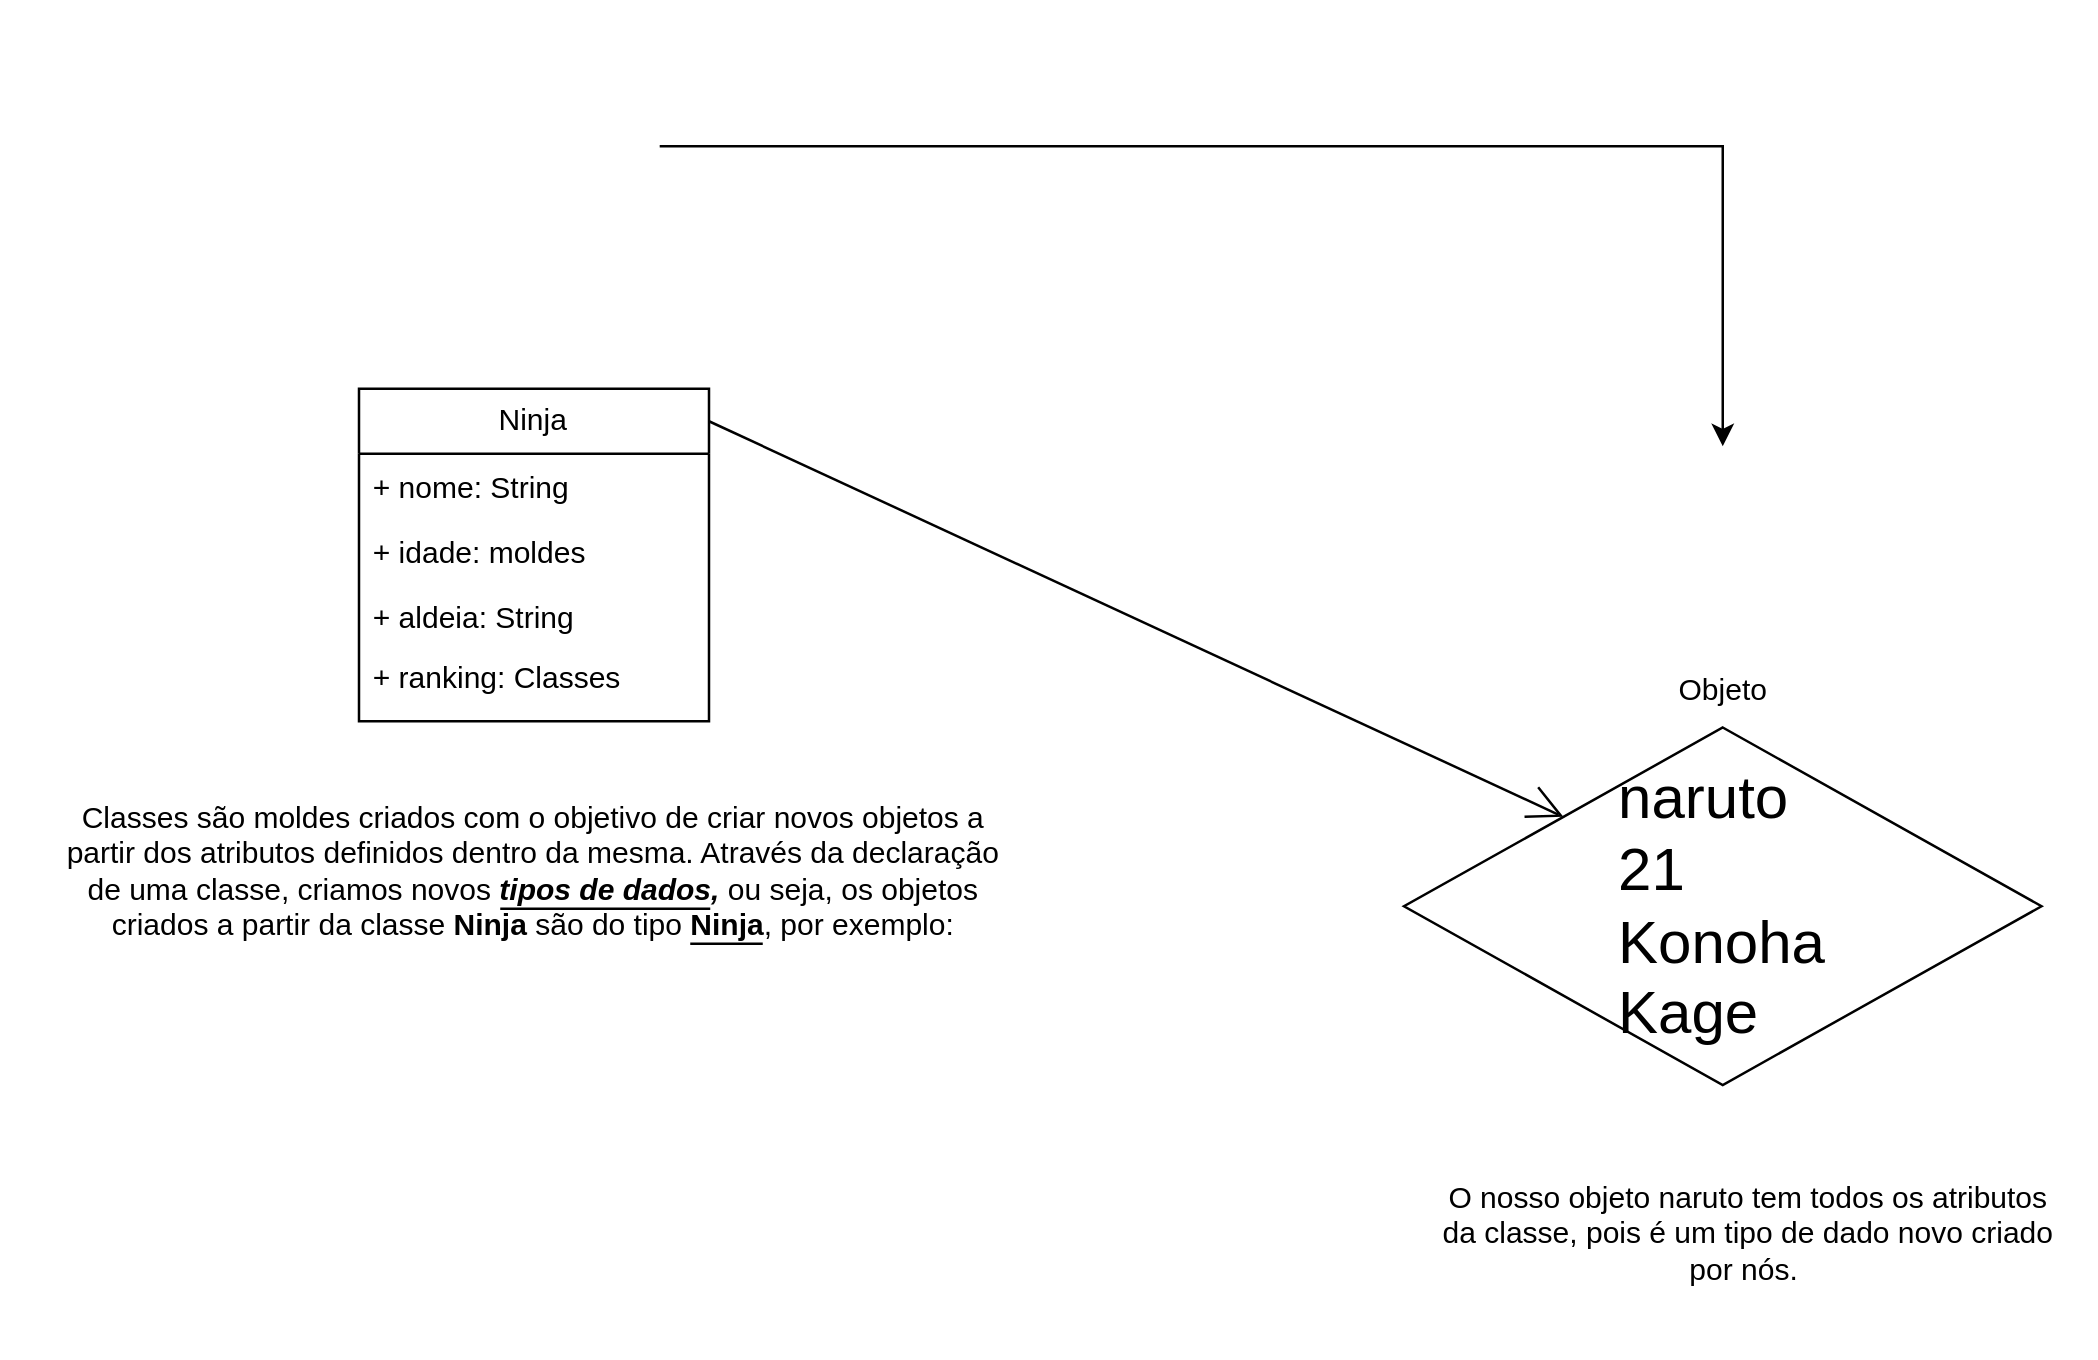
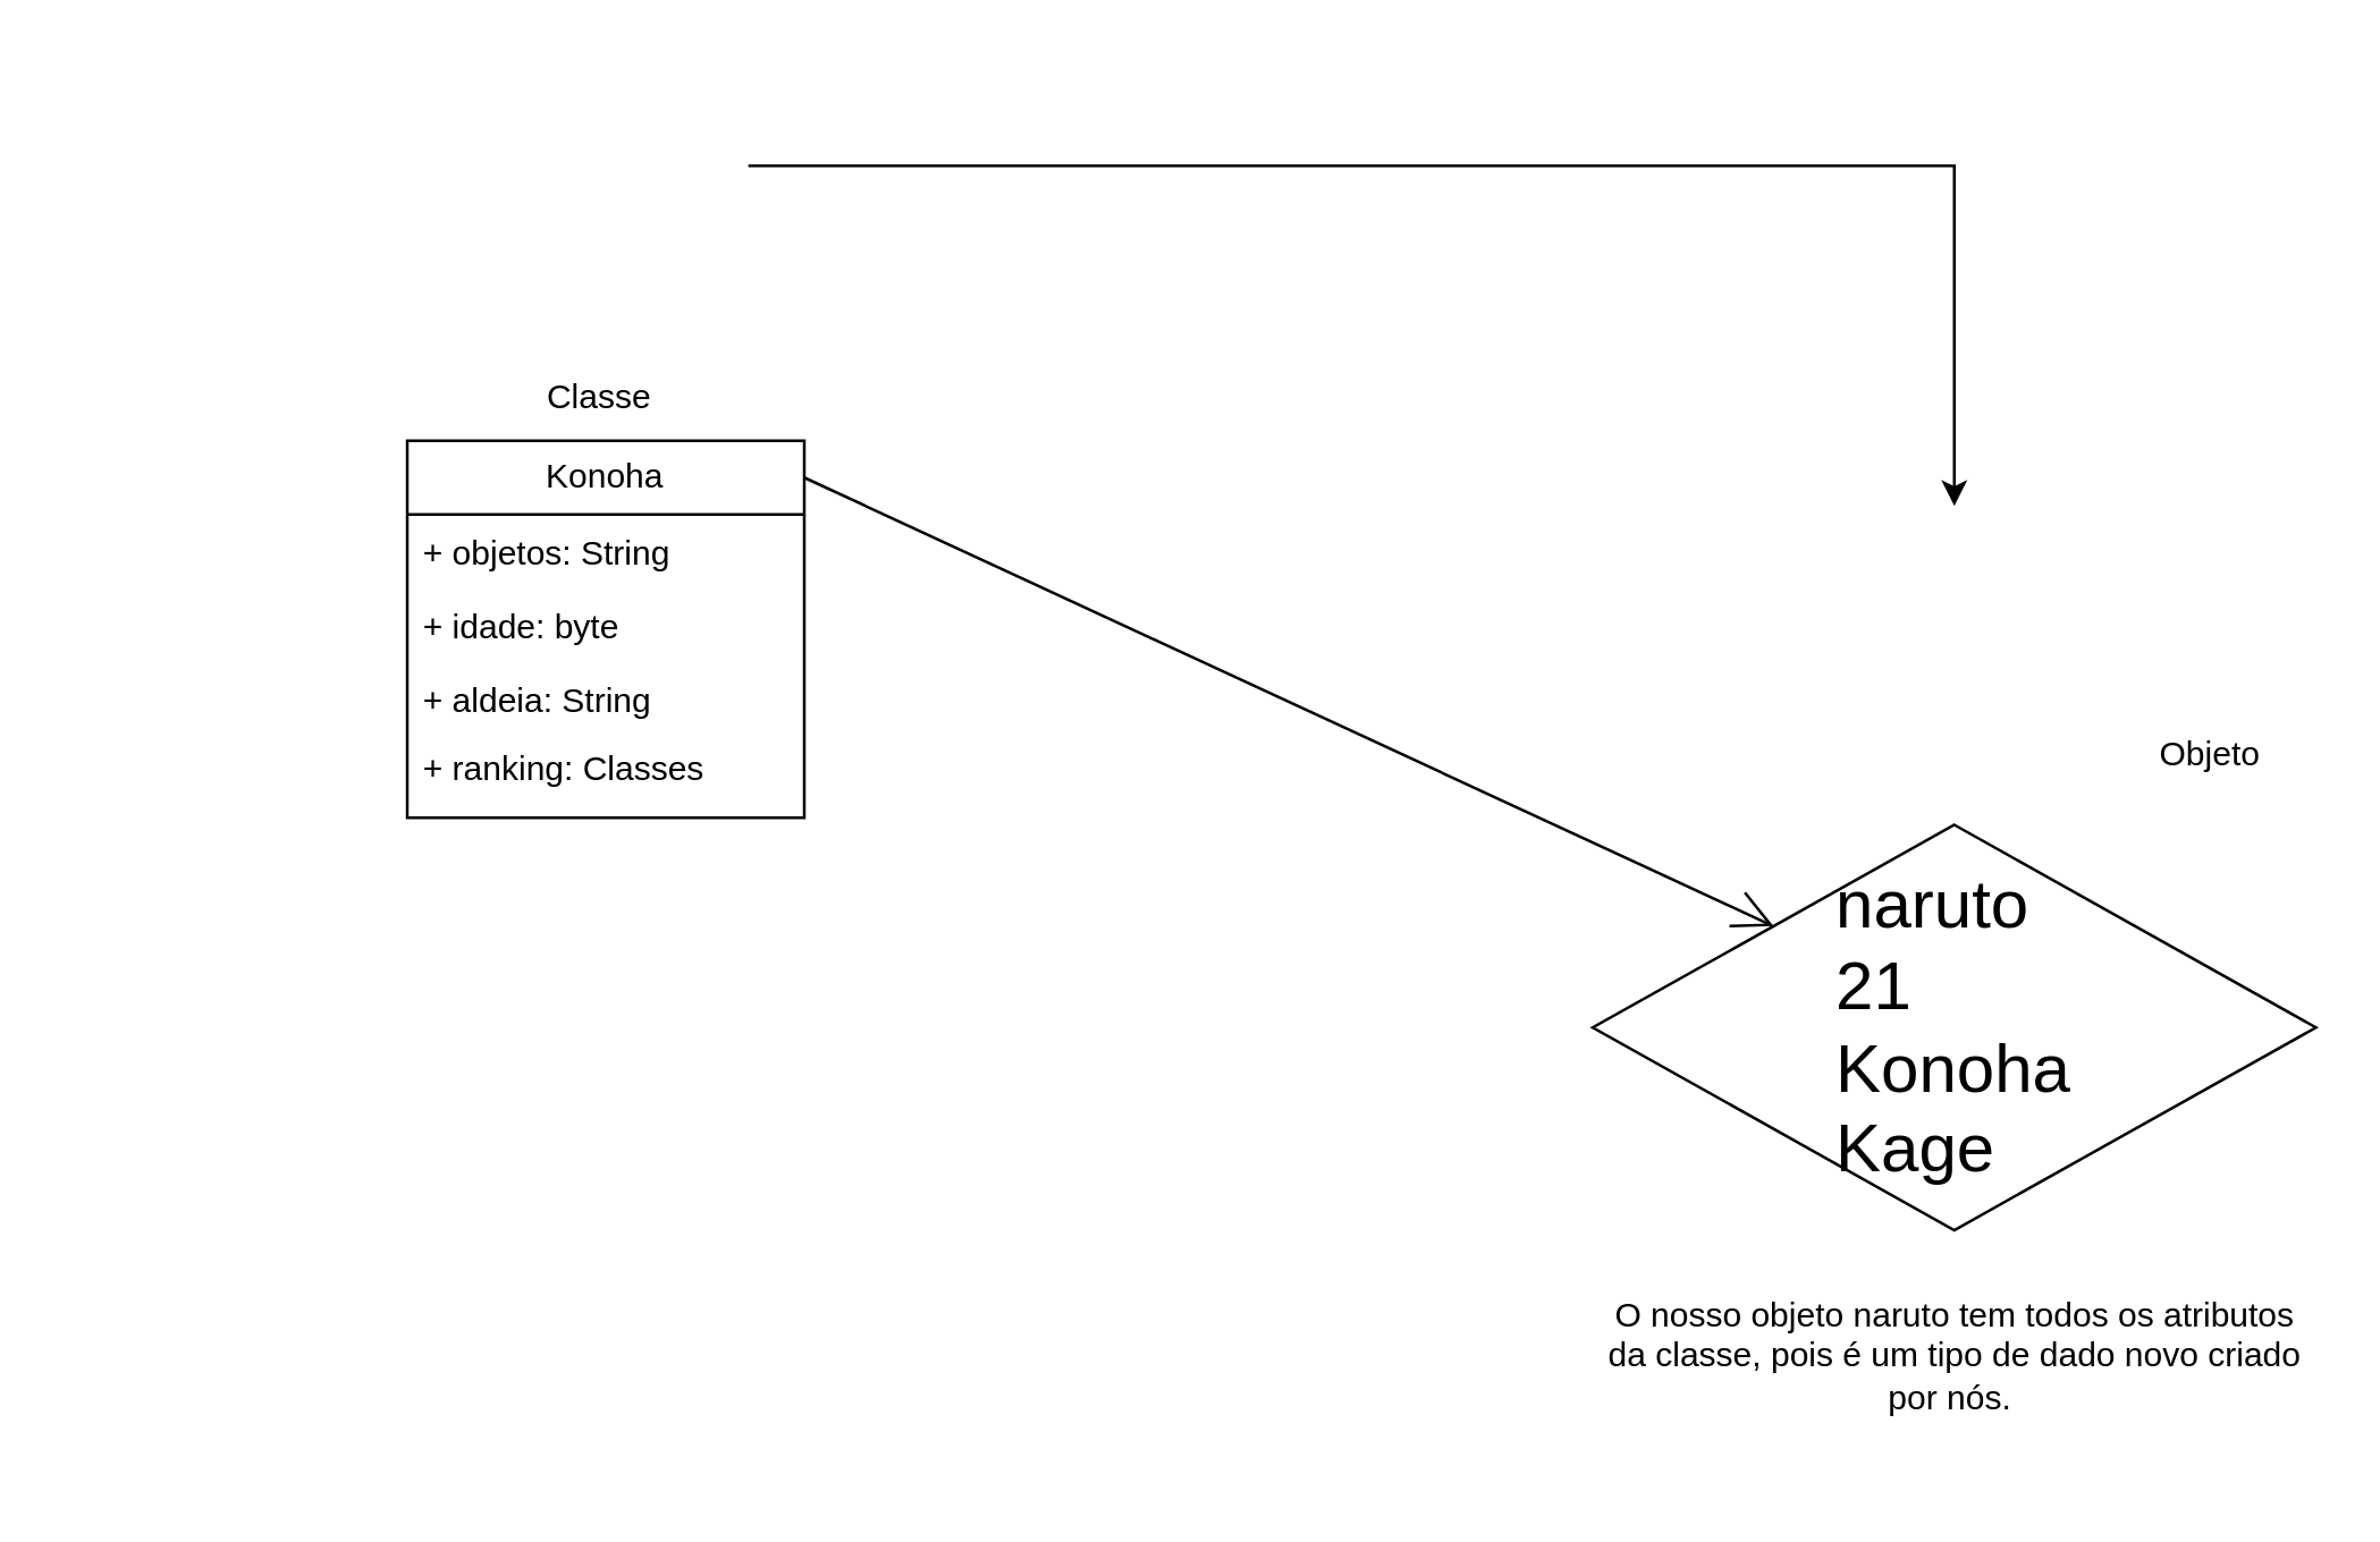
+ <mxCell id="9" value="Classe" style="text;strokeColor=none;align=center;fillColor=none;html=1;verticalAlign=middle;whiteSpace=wrap;rounded=0;" vertex="1" parent="1"><mxGeometry x="181" y="125" width="60" height="30" as="geometry" /></mxCell>
- <mxCell id="2" value="Ninja" style="swimlane;fontStyle=0;childLayout=stackLayout;horizontal=1;startSize=26;fillColor=none;horizontalStack=0;resizeParent=1;resizeParentMax=0;resizeLast=0;collapsible=1;marginBottom=0;whiteSpace=wrap;html=1;" vertex="1" parent="1"><mxGeometry x="143" y="155" width="140" height="133" as="geometry"><mxRectangle x="-533" y="-142" width="62" height="26" as="alternateBounds" /></mxGeometry></mxCell>
+ <mxCell id="2" value="Konoha" style="swimlane;fontStyle=0;childLayout=stackLayout;horizontal=1;startSize=26;fillColor=none;horizontalStack=0;resizeParent=1;resizeParentMax=0;resizeLast=0;collapsible=1;marginBottom=0;whiteSpace=wrap;html=1;" vertex="1" parent="1"><mxGeometry x="143" y="155" width="140" height="133" as="geometry"><mxRectangle x="-533" y="-142" width="62" height="26" as="alternateBounds" /></mxGeometry></mxCell>
- <mxCell id="3" value="+ nome: String" style="text;strokeColor=none;fillColor=none;align=left;verticalAlign=top;spacingLeft=4;spacingRight=4;overflow=hidden;rotatable=0;points=[[0,0.5],[1,0.5]];portConstraint=eastwest;whiteSpace=wrap;html=1;" vertex="1" parent="2"><mxGeometry y="26" width="140" height="26" as="geometry" /></mxCell>
+ <mxCell id="3" value="+ objetos: String" style="text;strokeColor=none;fillColor=none;align=left;verticalAlign=top;spacingLeft=4;spacingRight=4;overflow=hidden;rotatable=0;points=[[0,0.5],[1,0.5]];portConstraint=eastwest;whiteSpace=wrap;html=1;" vertex="1" parent="2"><mxGeometry y="26" width="140" height="26" as="geometry" /></mxCell>
- <mxCell id="4" value="+ idade: moldes" style="text;strokeColor=none;fillColor=none;align=left;verticalAlign=top;spacingLeft=4;spacingRight=4;overflow=hidden;rotatable=0;points=[[0,0.5],[1,0.5]];portConstraint=eastwest;whiteSpace=wrap;html=1;" vertex="1" parent="2"><mxGeometry y="52" width="140" height="26" as="geometry" /></mxCell>
+ <mxCell id="4" value="+ idade: byte" style="text;strokeColor=none;fillColor=none;align=left;verticalAlign=top;spacingLeft=4;spacingRight=4;overflow=hidden;rotatable=0;points=[[0,0.5],[1,0.5]];portConstraint=eastwest;whiteSpace=wrap;html=1;" vertex="1" parent="2"><mxGeometry y="52" width="140" height="26" as="geometry" /></mxCell>
- <mxCell id="10" value="Objeto" style="text;strokeColor=none;align=center;fillColor=none;html=1;verticalAlign=middle;whiteSpace=wrap;rounded=0;" vertex="1" parent="1"><mxGeometry x="658.5" y="260.5" width="60" height="30" as="geometry" /></mxCell>
+ <mxCell id="10" value="Objeto" style="text;strokeColor=none;align=center;fillColor=none;html=1;verticalAlign=middle;whiteSpace=wrap;rounded=0;" vertex="1" parent="1"><mxGeometry x="748.5" y="250.5" width="60" height="30" as="geometry" /></mxCell>
- <mxCell id="11" value="Classes são moldes criados com o objetivo de criar novos objetos a partir dos atributos definidos dentro da mesma. Através da declaração de uma classe, criamos novos &lt;span class=&quot;notion-enable-hover&quot; data-token-index=&quot;1&quot; style=&quot;color:inherit;border-bottom:0.05em solid;word-wrap:break-word;font-style:italic;font-weight:600&quot;&gt;tipos de dados&lt;/span&gt;&lt;span class=&quot;notion-enable-hover&quot; data-token-index=&quot;2&quot; style=&quot;font-style:italic;font-weight:600&quot;&gt;,&lt;/span&gt;&lt;span class=&quot;notion-enable-hover&quot; data-token-index=&quot;3&quot; style=&quot;font-style:italic&quot;&gt; &lt;/span&gt;ou seja, os objetos criados a partir da classe &lt;b&gt;Ninja&amp;nbsp;&lt;/b&gt;são do tipo &lt;span class=&quot;notion-enable-hover&quot; data-token-index=&quot;8&quot; style=&quot;color:inherit;border-bottom:0.05em solid;word-wrap:break-word;font-weight:600&quot;&gt;Ninja&lt;/span&gt;, por exemplo:" style="text;strokeColor=none;align=center;fillColor=none;html=1;verticalAlign=middle;whiteSpace=wrap;rounded=0;" vertex="1" parent="1"><mxGeometry x="20" y="304" width="386" height="88" as="geometry" /></mxCell>
- <mxCell id="12" value="O nosso objeto naruto tem todos os atributos da classe, pois é um tipo de dado novo criado por nós.&amp;nbsp;" style="text;strokeColor=none;align=center;fillColor=none;html=1;verticalAlign=middle;whiteSpace=wrap;rounded=0;" vertex="1" parent="1"><mxGeometry x="570.63" y="448.5" width="255.75" height="88" as="geometry" /></mxCell>
+ <mxCell id="12" value="O nosso objeto naruto tem todos os atributos da classe, pois é um tipo de dado novo criado por nós.&amp;nbsp;" style="text;strokeColor=none;align=center;fillColor=none;html=1;verticalAlign=middle;whiteSpace=wrap;rounded=0;" vertex="1" parent="1"><mxGeometry x="560.63" y="433.5" width="255.75" height="88" as="geometry" /></mxCell>
